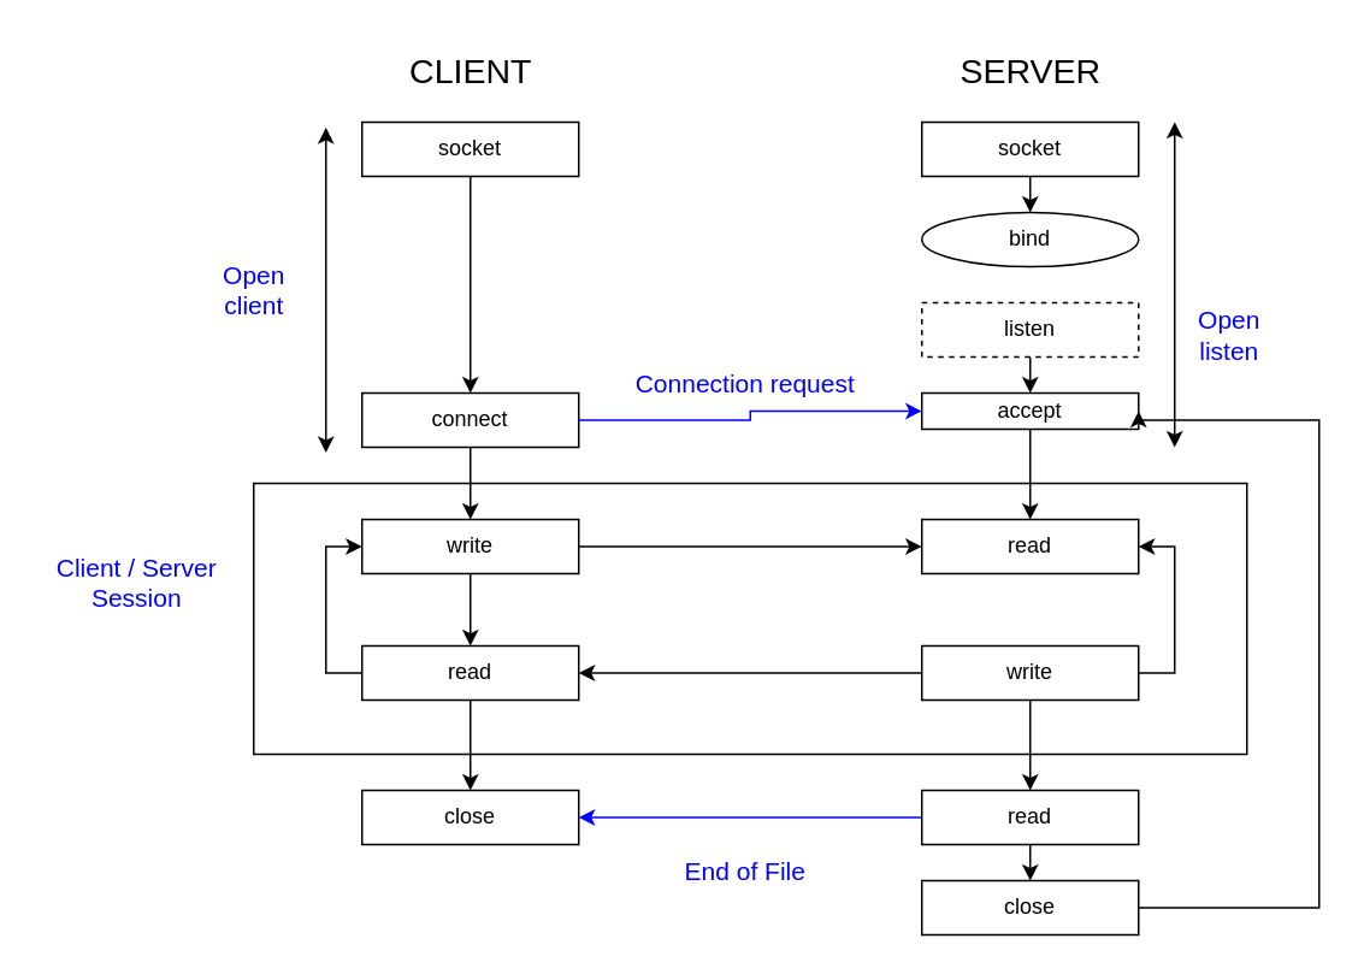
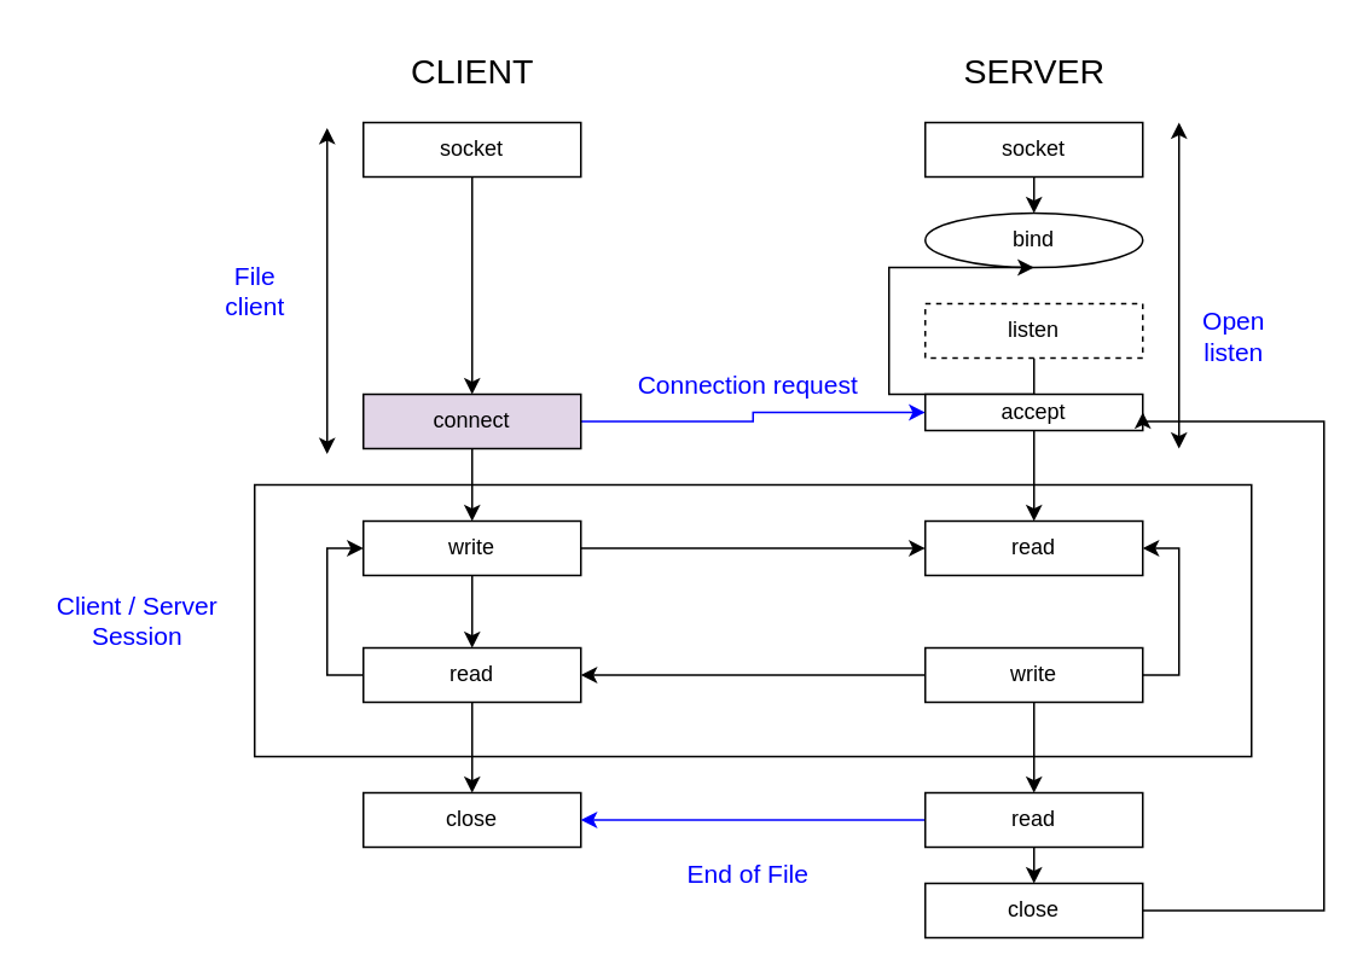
- <mxCell id="32" value="&lt;font color=&quot;#0000ff&quot; style=&quot;font-size: 14px;&quot;&gt;Open&lt;br&gt;client&lt;br&gt;&lt;/font&gt;" style="text;html=1;align=center;verticalAlign=middle;resizable=0;points=[];autosize=1;strokeColor=none;fillColor=none;" vertex="1" parent="1"><mxGeometry x="110" y="135" width="60" height="50" as="geometry" /></mxCell>
+ <mxCell id="32" value="&lt;font color=&quot;#0000ff&quot; style=&quot;font-size: 14px;&quot;&gt;File&lt;br&gt;client&lt;br&gt;&lt;/font&gt;" style="text;html=1;align=center;verticalAlign=middle;resizable=0;points=[];autosize=1;strokeColor=none;fillColor=none;" vertex="1" parent="1"><mxGeometry x="110" y="135" width="60" height="50" as="geometry" /></mxCell>
- <mxCell id="19" style="edgeStyle=orthogonalEdgeStyle;rounded=0;orthogonalLoop=1;jettySize=auto;html=1;exitX=0.5;exitY=1;exitDx=0;exitDy=0;entryX=0.5;entryY=0;entryDx=0;entryDy=0;" edge="1" parent="1" source="20" target="22"><mxGeometry relative="1" as="geometry" /></mxCell>
+ <mxCell id="19" style="edgeStyle=orthogonalEdgeStyle;rounded=0;orthogonalLoop=1;jettySize=auto;html=1;exitX=0.5;exitY=1;exitDx=0;exitDy=0;" edge="1" parent="1" source="20" target="18"><mxGeometry relative="1" as="geometry" /></mxCell>
- <mxCell id="8" value="connect" style="rounded=0;whiteSpace=wrap;html=1;" vertex="1" parent="1"><mxGeometry x="200" y="217" width="120" height="30" as="geometry" /></mxCell>
+ <mxCell id="8" value="connect" style="rounded=0;whiteSpace=wrap;html=1;fillColor=#e1d5e7;" vertex="1" parent="1"><mxGeometry x="200" y="217" width="120" height="30" as="geometry" /></mxCell>
- <mxCell id="33" value="&lt;font color=&quot;#0000ff&quot; style=&quot;font-size: 14px;&quot;&gt;Client / Server&lt;br&gt;Session&lt;br&gt;&lt;/font&gt;" style="text;html=1;align=center;verticalAlign=middle;resizable=0;points=[];autosize=1;strokeColor=none;fillColor=none;" vertex="1" parent="1"><mxGeometry x="20" y="297" width="110" height="50" as="geometry" /></mxCell>
+ <mxCell id="33" value="&lt;font color=&quot;#0000ff&quot; style=&quot;font-size: 14px;&quot;&gt;Client / Server&lt;br&gt;Session&lt;br&gt;&lt;/font&gt;" style="text;html=1;align=center;verticalAlign=middle;resizable=0;points=[];autosize=1;strokeColor=none;fillColor=none;" vertex="1" parent="1"><mxGeometry x="20" y="317" width="110" height="50" as="geometry" /></mxCell>
